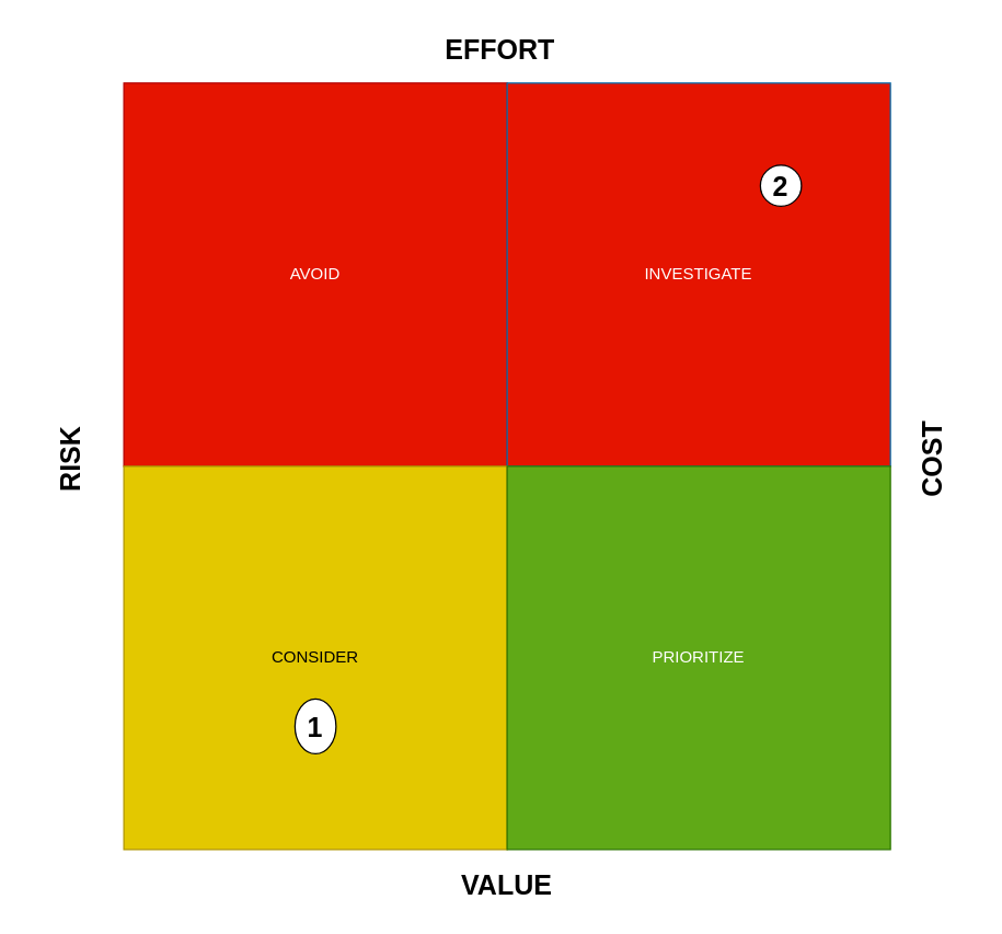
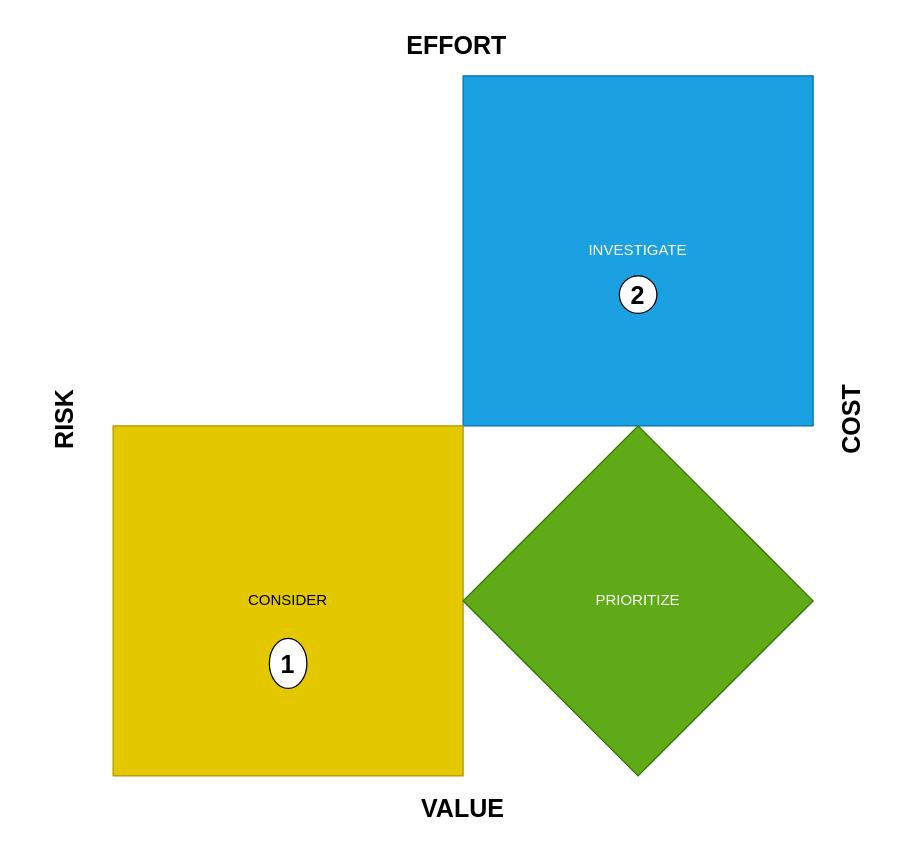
- <mxCell id="11" value="2" style="ellipse;whiteSpace=wrap;html=1;aspect=fixed;fontSize=20;fontStyle=1" vertex="1" parent="1"><mxGeometry x="555" y="120" width="30" height="30" as="geometry" /></mxCell>
+ <mxCell id="11" value="2" style="ellipse;whiteSpace=wrap;html=1;aspect=fixed;fontSize=20;fontStyle=1" vertex="1" parent="1"><mxGeometry x="495" y="220" width="30" height="30" as="geometry" /></mxCell>
- <mxCell id="2" value="AVOID" style="whiteSpace=wrap;html=1;aspect=fixed;fillColor=#e51400;fontColor=#ffffff;strokeColor=#B20000;" vertex="1" parent="1"><mxGeometry x="90" y="60" width="280" height="280" as="geometry" /></mxCell>
- <mxCell id="3" value="INVESTIGATE" style="whiteSpace=wrap;html=1;aspect=fixed;fillColor=#e51400;strokeColor=#006EAF;fontColor=#ffffff;" vertex="1" parent="1"><mxGeometry x="370" y="60" width="280" height="280" as="geometry" /></mxCell>
+ <mxCell id="3" value="INVESTIGATE" style="whiteSpace=wrap;html=1;aspect=fixed;fillColor=#1ba1e2;strokeColor=#006EAF;fontColor=#ffffff;" vertex="1" parent="1"><mxGeometry x="370" y="60" width="280" height="280" as="geometry" /></mxCell>
- <mxCell id="5" value="PRIORITIZE" style="whiteSpace=wrap;html=1;aspect=fixed;fillColor=#60a917;strokeColor=#2D7600;fontColor=#ffffff;" vertex="1" parent="1"><mxGeometry x="370" y="340" width="280" height="280" as="geometry" /></mxCell>
+ <mxCell id="5" value="PRIORITIZE" style="rhombus;whiteSpace=wrap;html=1;aspect=fixed;fillColor=#60a917;strokeColor=#2D7600;fontColor=#ffffff;" vertex="1" parent="1"><mxGeometry x="370" y="340" width="280" height="280" as="geometry" /></mxCell>
